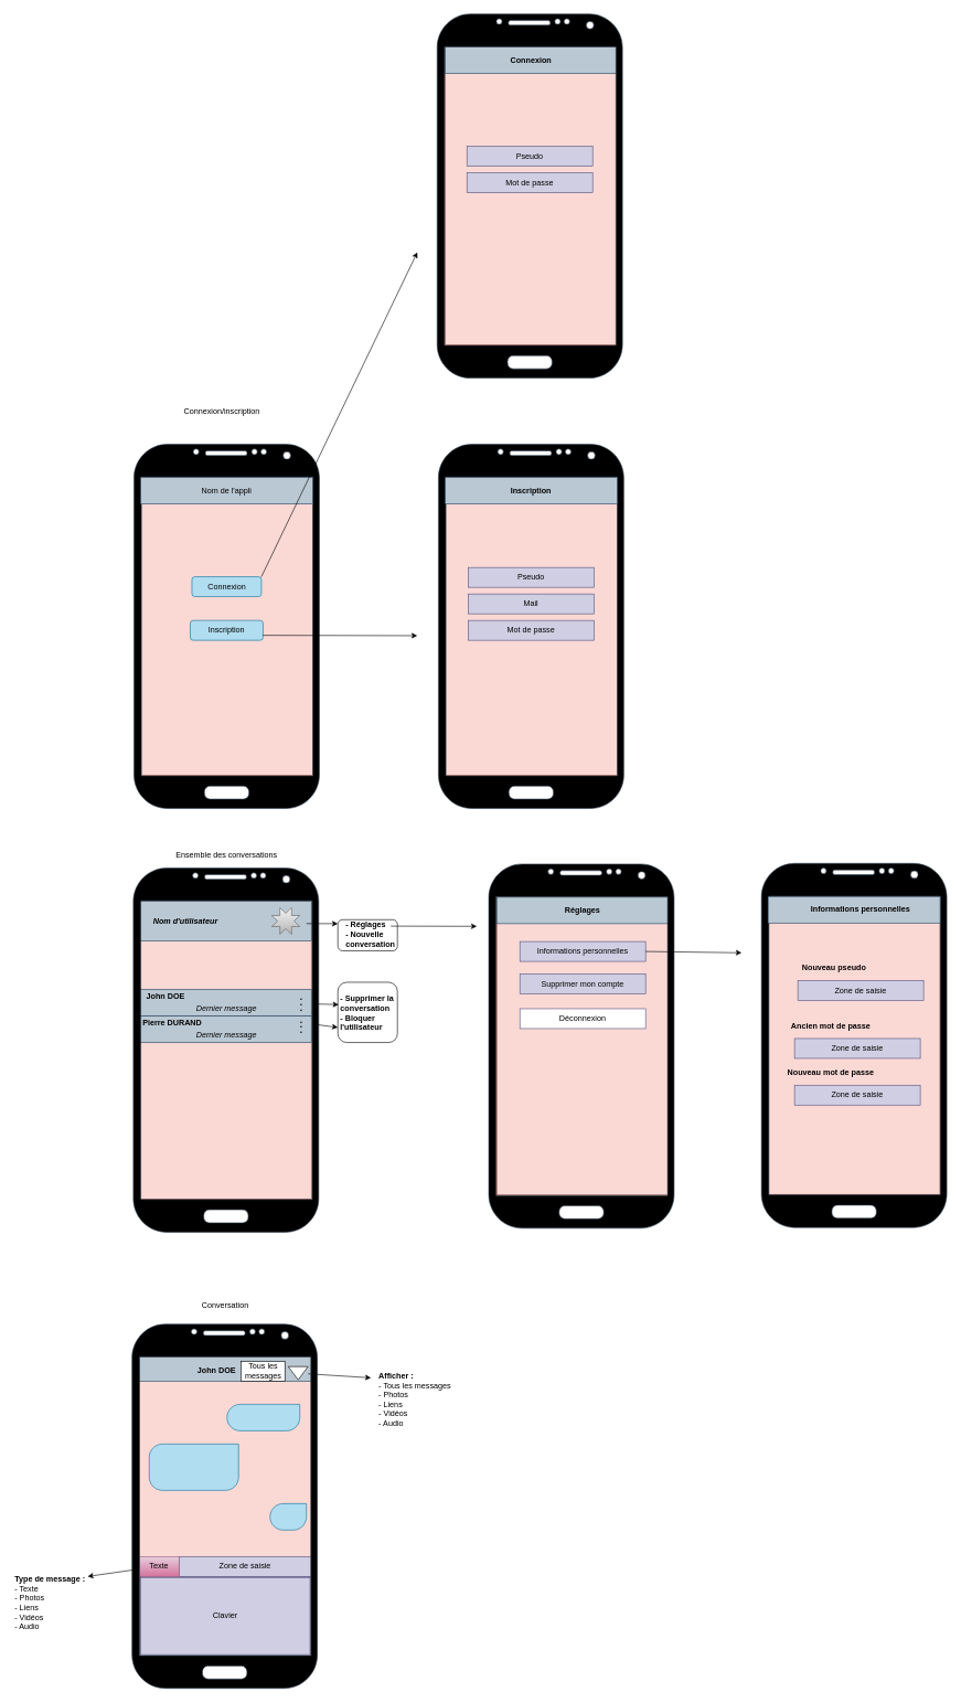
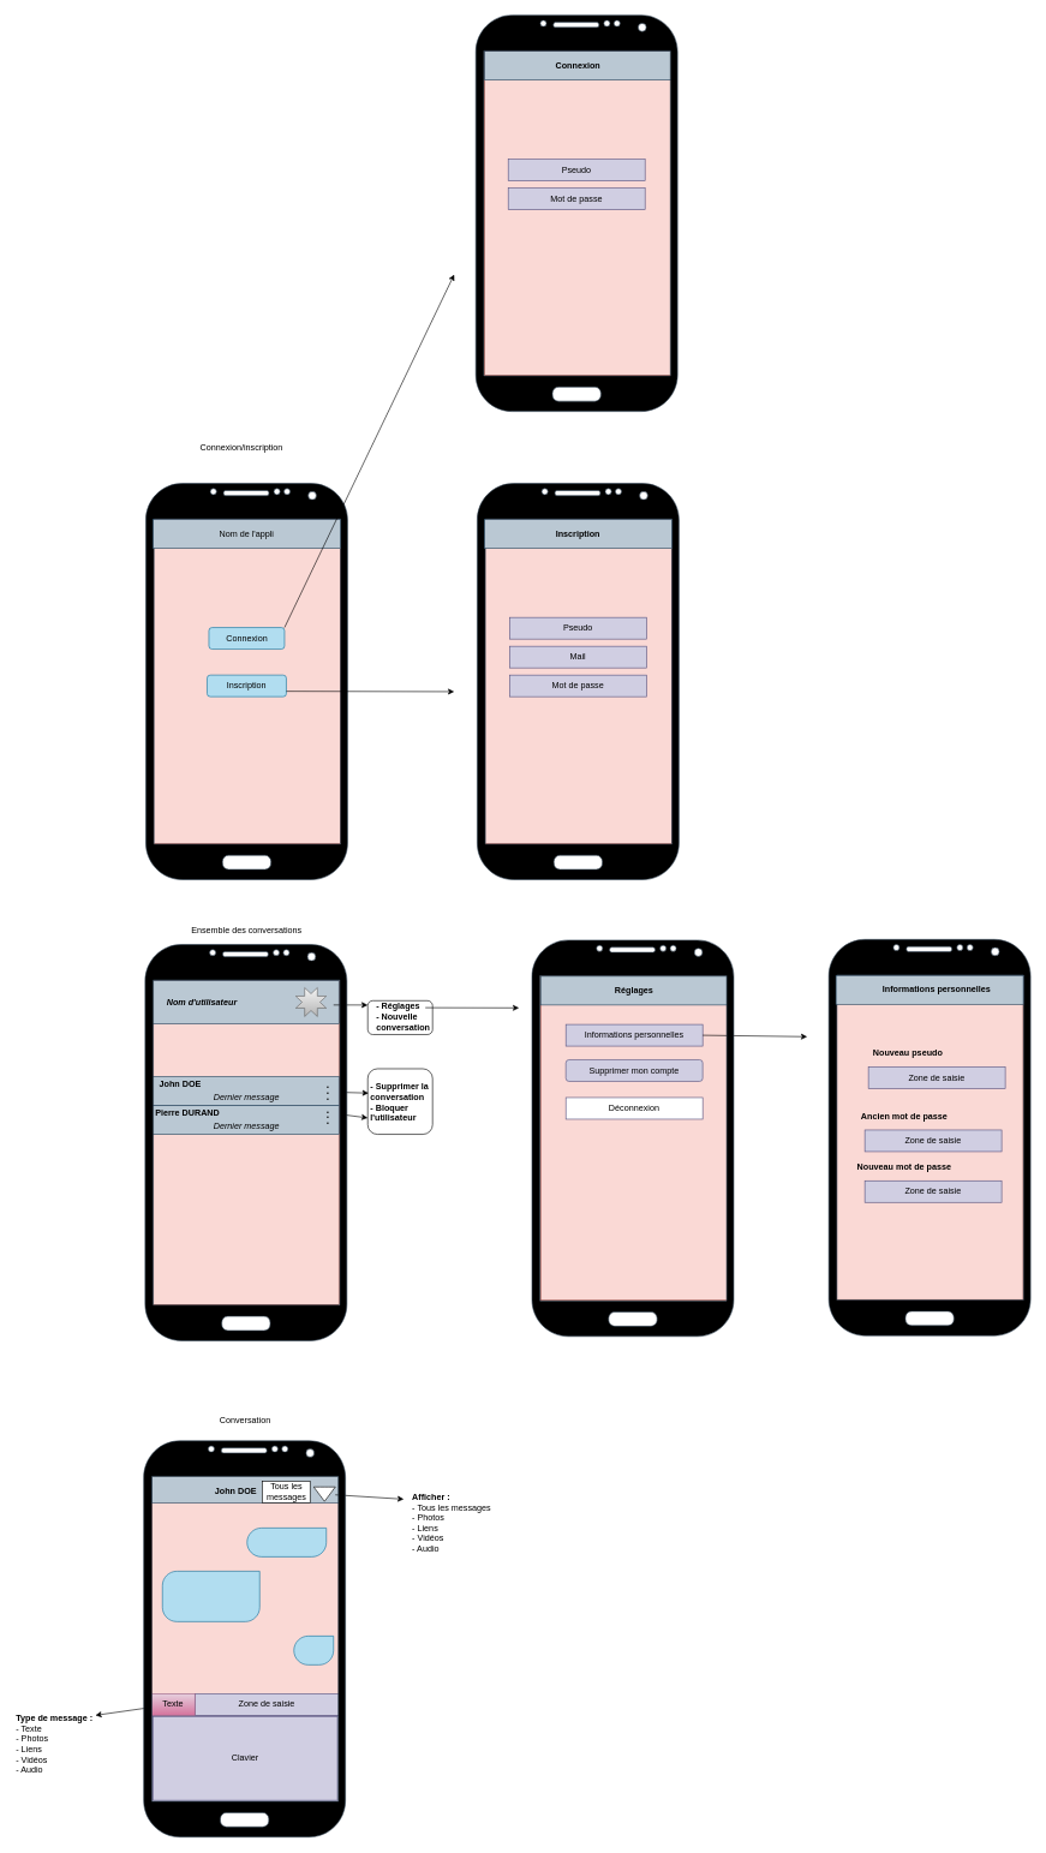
- <mxCell id="76" value="Supprimer mon compte" style="rounded=0;whiteSpace=wrap;html=1;fillColor=#d0cee2;strokeColor=#56517e;" vertex="1" parent="1"><mxGeometry x="785" y="1470" width="190" height="30" as="geometry" /></mxCell>
+ <mxCell id="76" value="Supprimer mon compte" style="whiteSpace=wrap;html=1;fillColor=#d0cee2;strokeColor=#56517e;rounded=1;" vertex="1" parent="1"><mxGeometry x="785" y="1470" width="190" height="30" as="geometry" /></mxCell>
